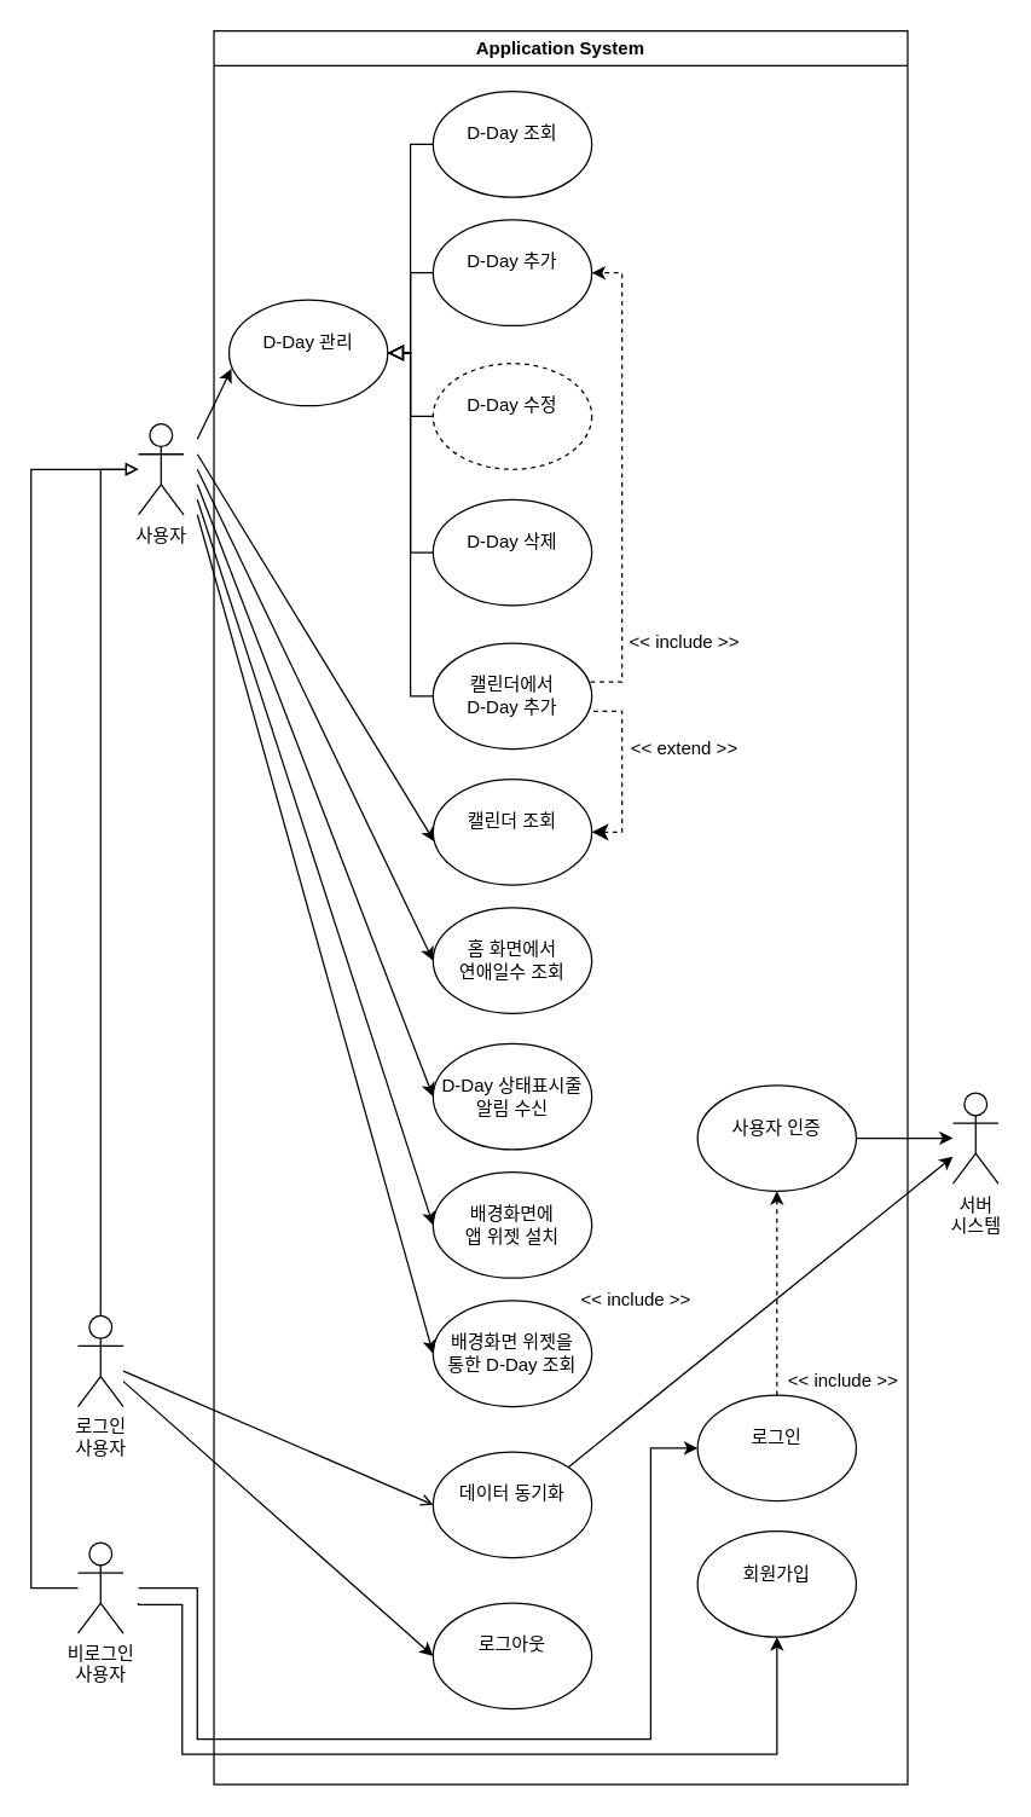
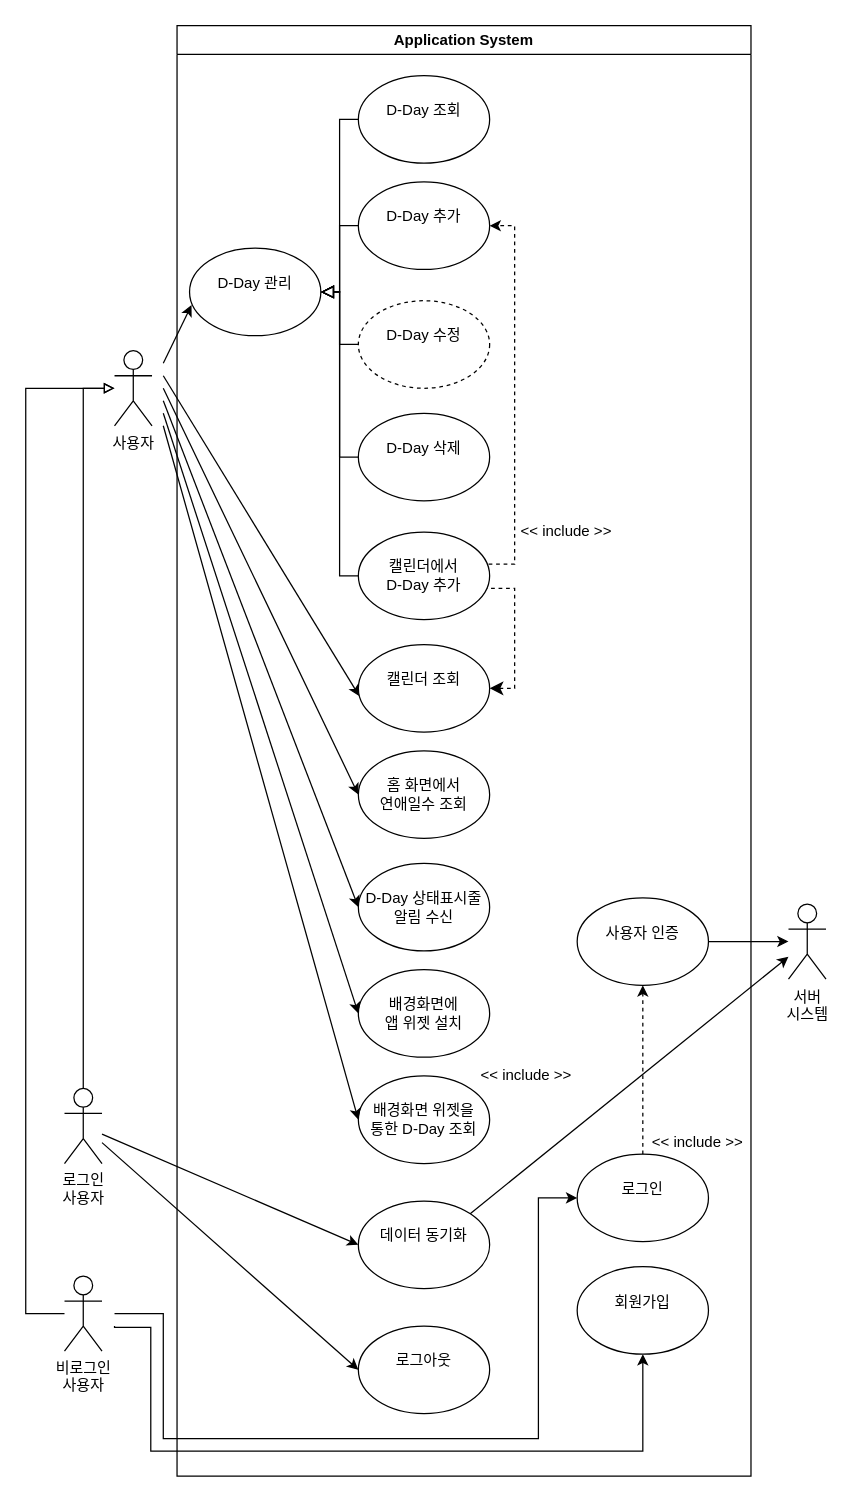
- <mxCell id="5" value="&amp;lt;&amp;lt; extend &amp;gt;&amp;gt;" style="text;html=1;align=center;verticalAlign=middle;resizable=0;points=[];autosize=1;strokeColor=none;fillColor=none;" parent="4" vertex="1"><mxGeometry x="266" y="460" width="90" height="30" as="geometry" /></mxCell>
- <mxCell id="33" value="" style="endArrow=open;html=1;rounded=0;entryX=0;entryY=0.5;entryDx=0;entryDy=0;" parent="4" source="32" target="27" edge="1"><mxGeometry width="50" height="50" relative="1" as="geometry"><mxPoint x="-60" y="898" as="sourcePoint" /><mxPoint x="10" y="620" as="targetPoint" /><Array as="points" /></mxGeometry></mxCell>
+ <mxCell id="33" value="" style="endArrow=classic;html=1;rounded=0;entryX=0;entryY=0.5;entryDx=0;entryDy=0;" parent="4" source="32" target="27" edge="1"><mxGeometry width="50" height="50" relative="1" as="geometry"><mxPoint x="-60" y="898" as="sourcePoint" /><mxPoint x="10" y="620" as="targetPoint" /><Array as="points" /></mxGeometry></mxCell>
